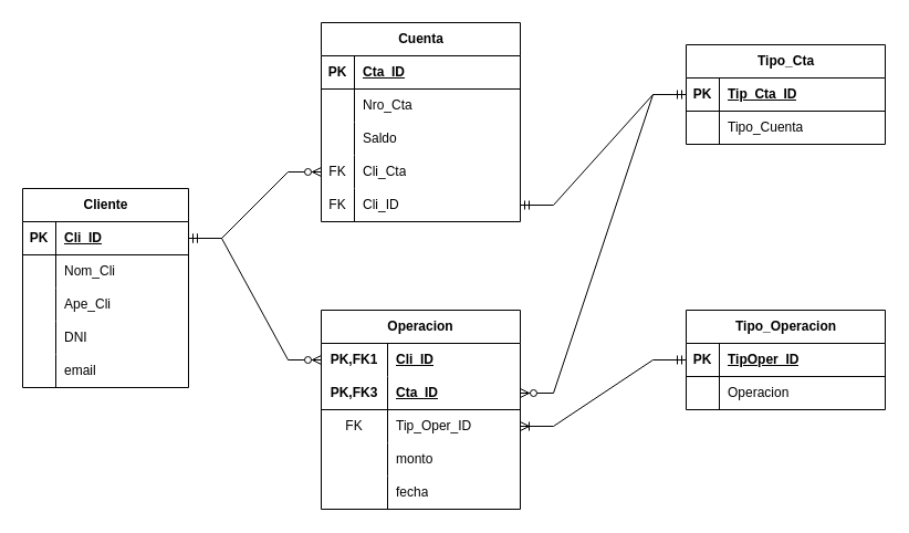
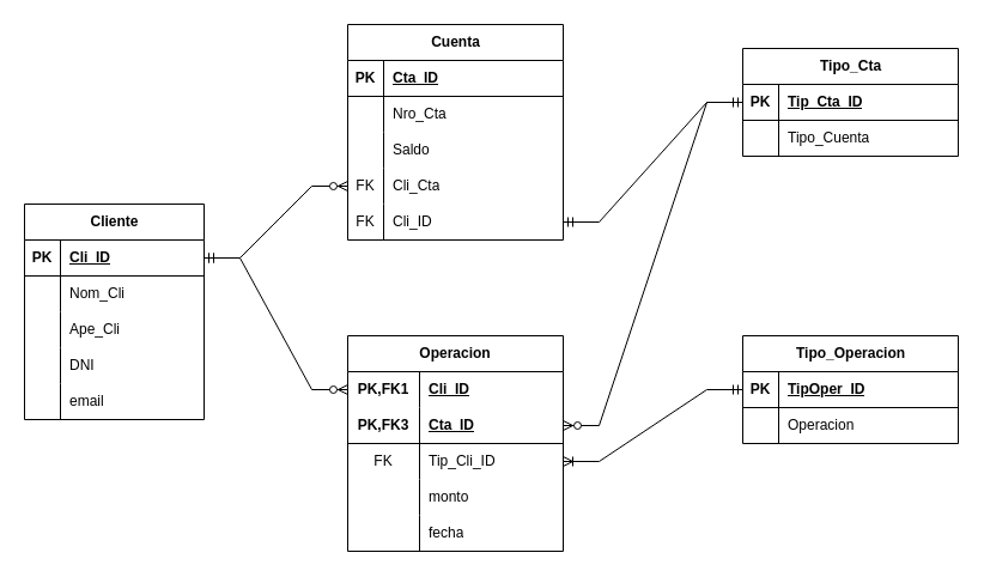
- <mxCell id="59" value="Tip_Oper_ID" style="shape=partialRectangle;connectable=0;fillColor=none;top=0;left=0;bottom=0;right=0;align=left;spacingLeft=6;overflow=hidden;html=1;whiteSpace=wrap;" vertex="1" parent="57"><mxGeometry x="60" width="120" height="30" as="geometry"><mxRectangle width="120" height="30" as="alternateBounds" /></mxGeometry></mxCell>
+ <mxCell id="59" value="Tip_Cli_ID" style="shape=partialRectangle;connectable=0;fillColor=none;top=0;left=0;bottom=0;right=0;align=left;spacingLeft=6;overflow=hidden;html=1;whiteSpace=wrap;" vertex="1" parent="57"><mxGeometry x="60" width="120" height="30" as="geometry"><mxRectangle width="120" height="30" as="alternateBounds" /></mxGeometry></mxCell>
